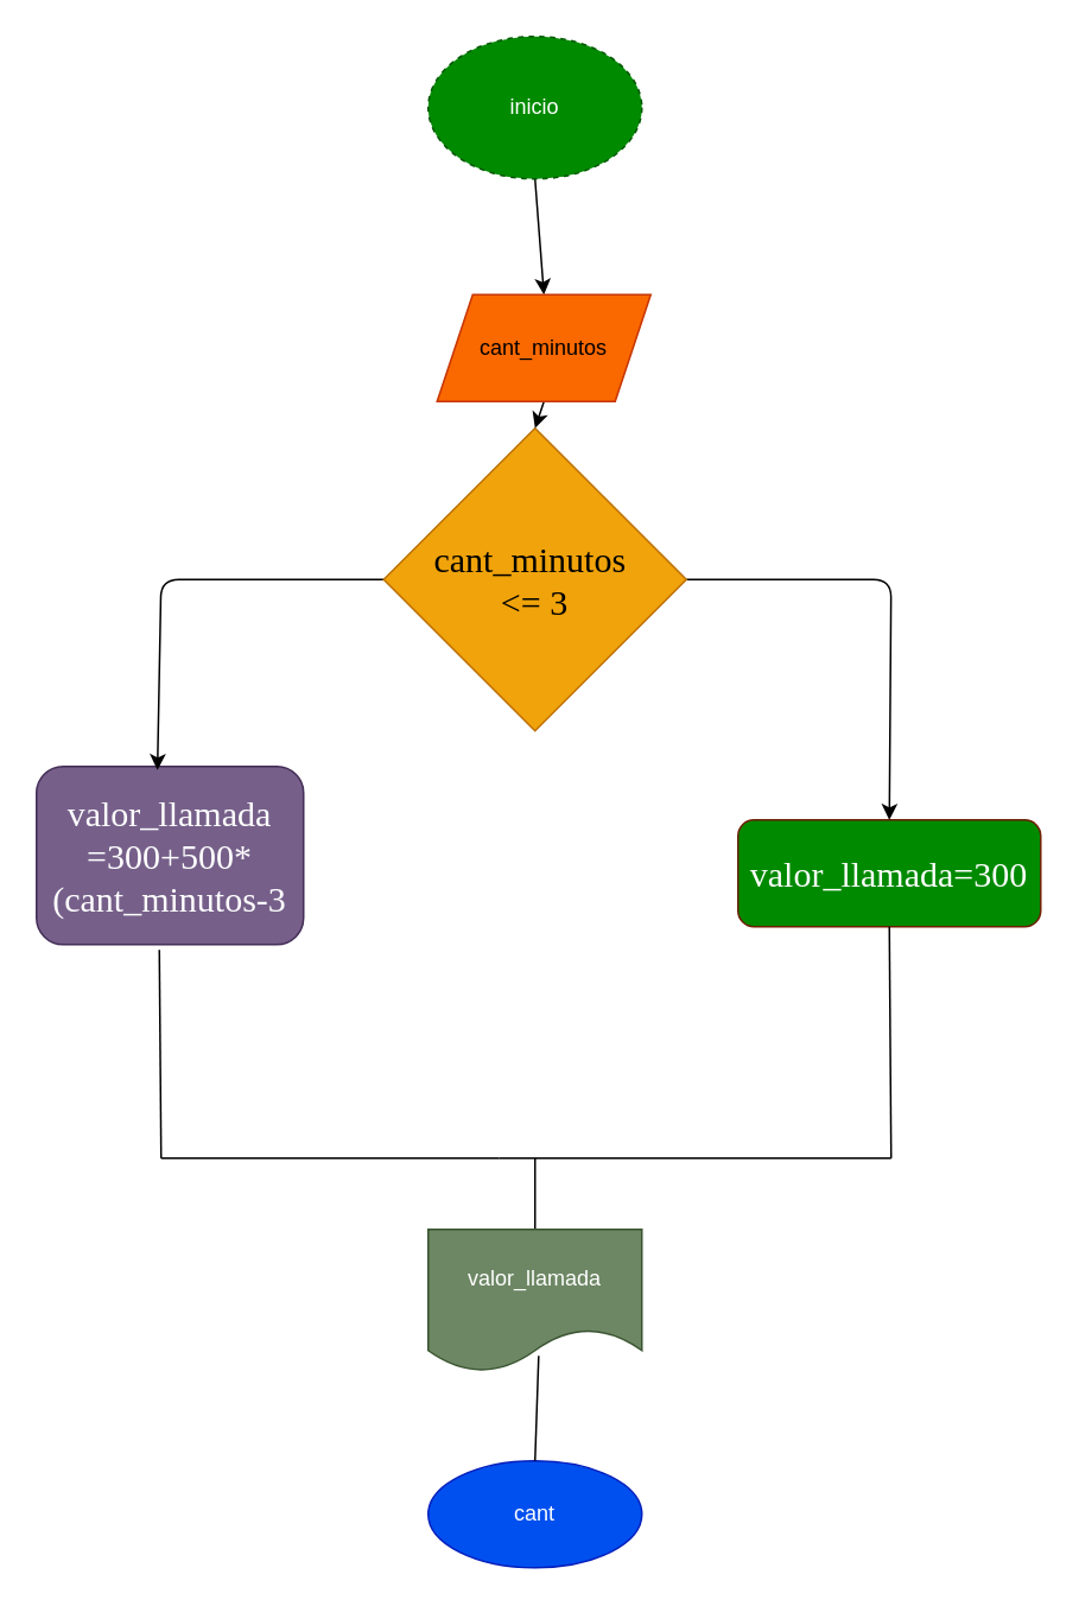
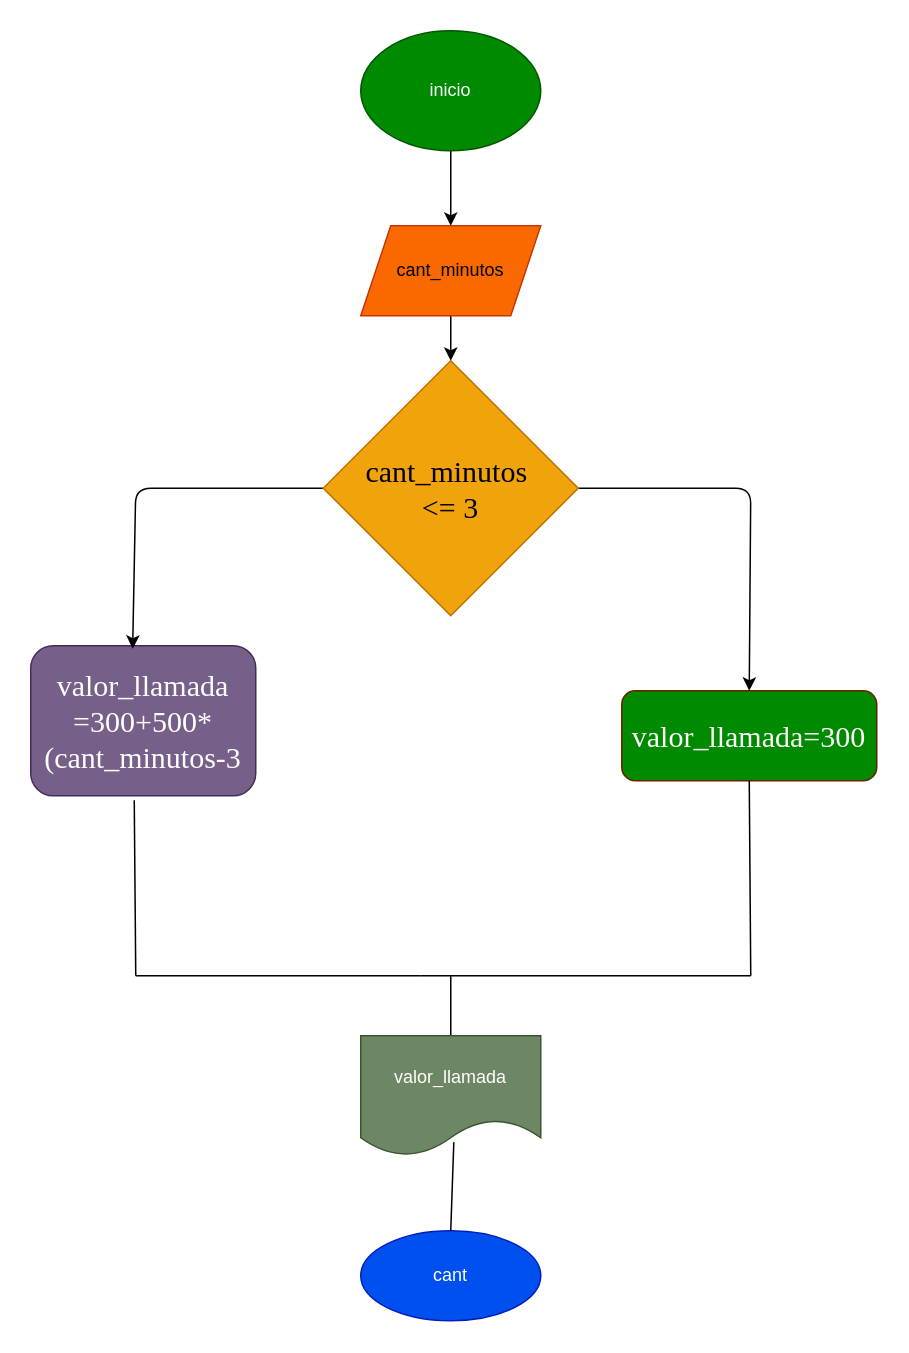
- <mxCell id="12" value="inicio" style="ellipse;whiteSpace=wrap;html=1;fillColor=#008a00;fontColor=#ffffff;strokeColor=#005700;dashed=1;" vertex="1" parent="1"><mxGeometry x="240" y="20" width="120" height="80" as="geometry" /></mxCell>
+ <mxCell id="12" value="inicio" style="ellipse;whiteSpace=wrap;html=1;fillColor=#008a00;fontColor=#ffffff;strokeColor=#005700;" vertex="1" parent="1"><mxGeometry x="240" y="20" width="120" height="80" as="geometry" /></mxCell>
- <mxCell id="16" value="cant_minutos" style="shape=parallelogram;perimeter=parallelogramPerimeter;whiteSpace=wrap;html=1;fixedSize=1;fillColor=#fa6800;fontColor=#000000;strokeColor=#C73500;" vertex="1" parent="1"><mxGeometry x="245" y="165" width="120" height="60" as="geometry" /></mxCell>
+ <mxCell id="16" value="cant_minutos" style="shape=parallelogram;perimeter=parallelogramPerimeter;whiteSpace=wrap;html=1;fixedSize=1;fillColor=#fa6800;fontColor=#000000;strokeColor=#C73500;" vertex="1" parent="1"><mxGeometry x="240" y="150" width="120" height="60" as="geometry" /></mxCell>
